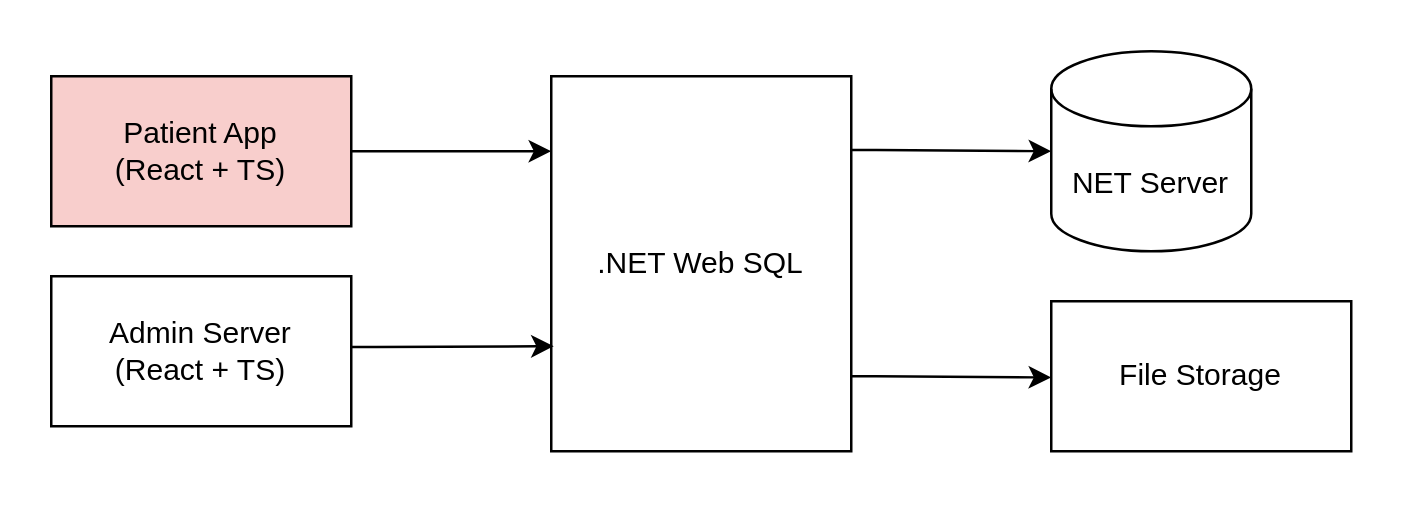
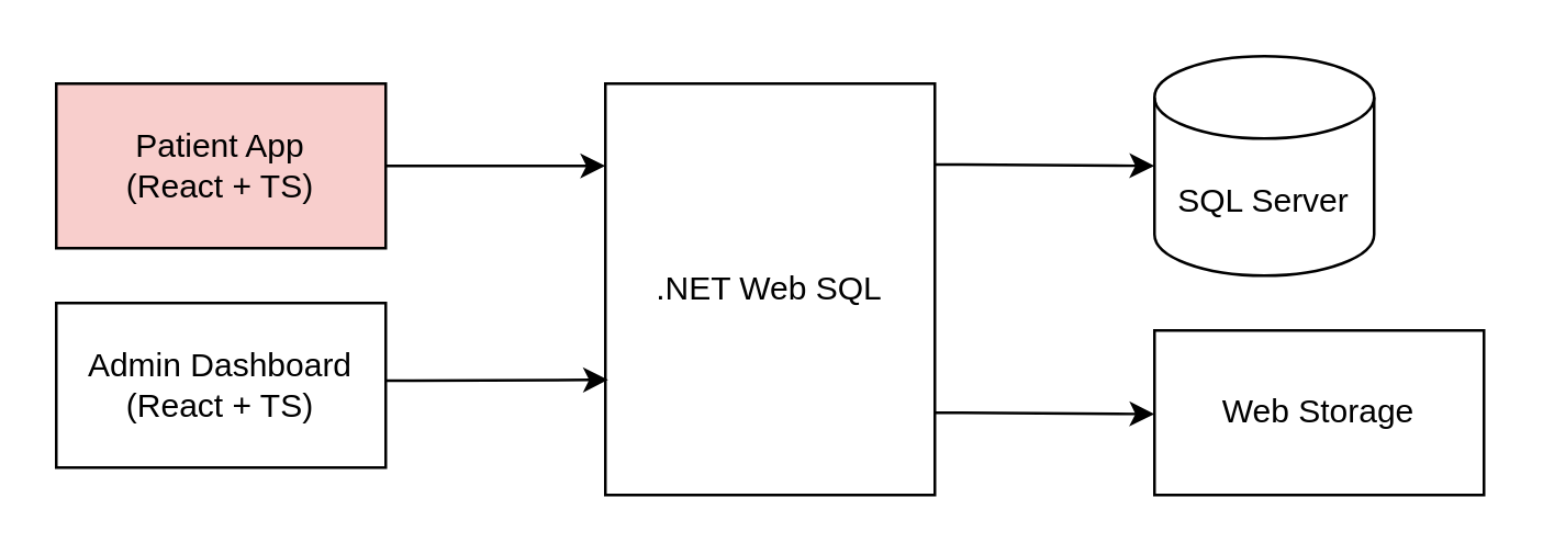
- <mxCell id="8" value="NET Server" style="shape=cylinder3;whiteSpace=wrap;html=1;boundedLbl=1;backgroundOutline=1;size=15;" parent="1" vertex="1"><mxGeometry x="420" y="20" width="80" height="80" as="geometry" /></mxCell>
+ <mxCell id="8" value="SQL Server" style="shape=cylinder3;whiteSpace=wrap;html=1;boundedLbl=1;backgroundOutline=1;size=15;" parent="1" vertex="1"><mxGeometry x="420" y="20" width="80" height="80" as="geometry" /></mxCell>
- <mxCell id="5" value="Admin Server&lt;br&gt;(React + TS)" style="rounded=0;whiteSpace=wrap;html=1;" parent="1" vertex="1"><mxGeometry x="20" y="110" width="120" height="60" as="geometry" /></mxCell>
+ <mxCell id="5" value="Admin Dashboard&lt;br&gt;(React + TS)" style="rounded=0;whiteSpace=wrap;html=1;" parent="1" vertex="1"><mxGeometry x="20" y="110" width="120" height="60" as="geometry" /></mxCell>
- <mxCell id="4" value="File Storage" style="rounded=0;whiteSpace=wrap;html=1;" parent="1" vertex="1"><mxGeometry x="420" y="120" width="120" height="60" as="geometry" /></mxCell>
+ <mxCell id="4" value="Web Storage" style="rounded=0;whiteSpace=wrap;html=1;" parent="1" vertex="1"><mxGeometry x="420" y="120" width="120" height="60" as="geometry" /></mxCell>
